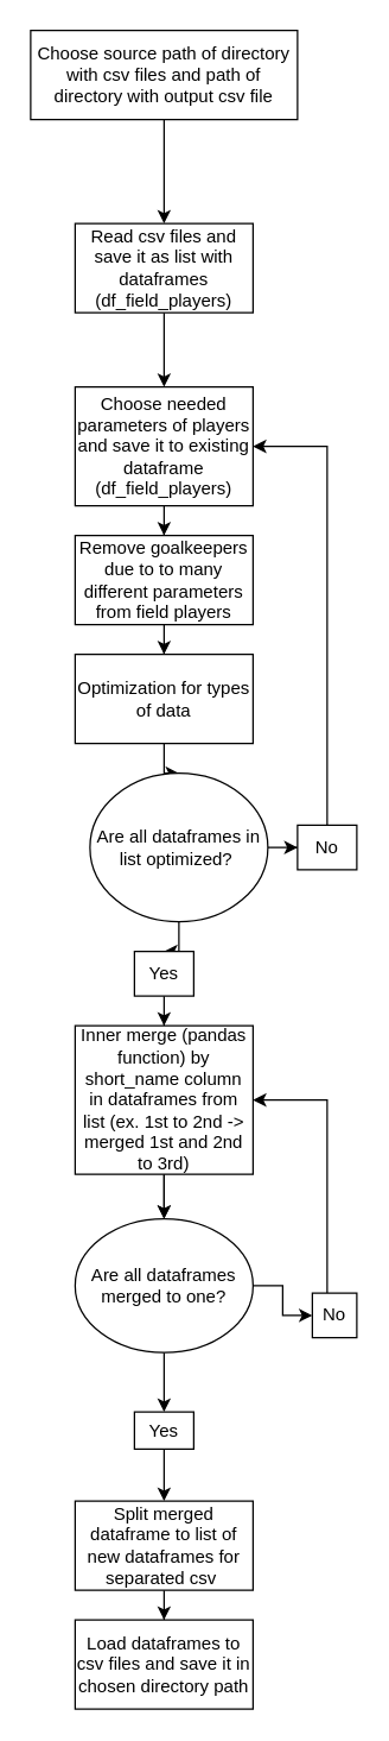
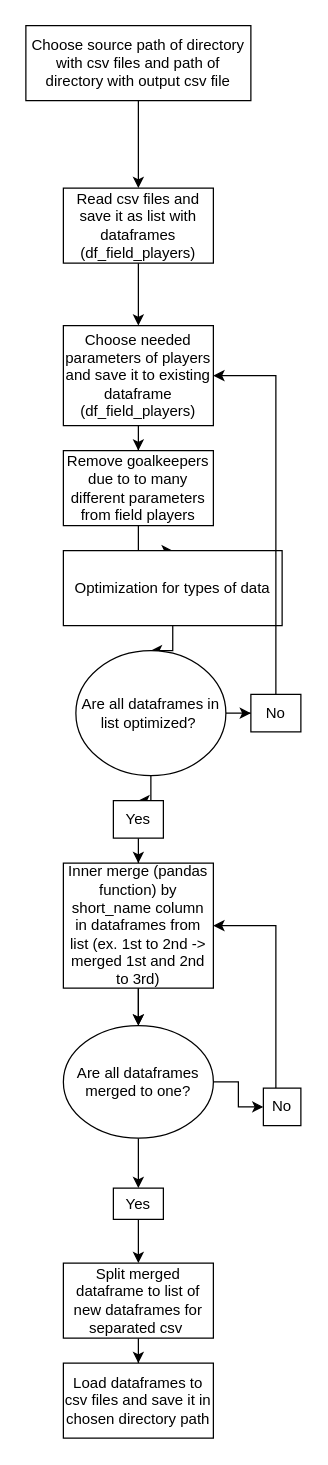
- <mxCell id="11" value="Optimization for types of data" style="whiteSpace=wrap;html=1;rounded=0;" vertex="1" parent="1"><mxGeometry x="50" y="440" width="120" height="60" as="geometry" /></mxCell>
+ <mxCell id="11" value="Optimization for types of data" style="whiteSpace=wrap;html=1;rounded=0;" vertex="1" parent="1"><mxGeometry x="50" y="440" width="175" height="60" as="geometry" /></mxCell>
